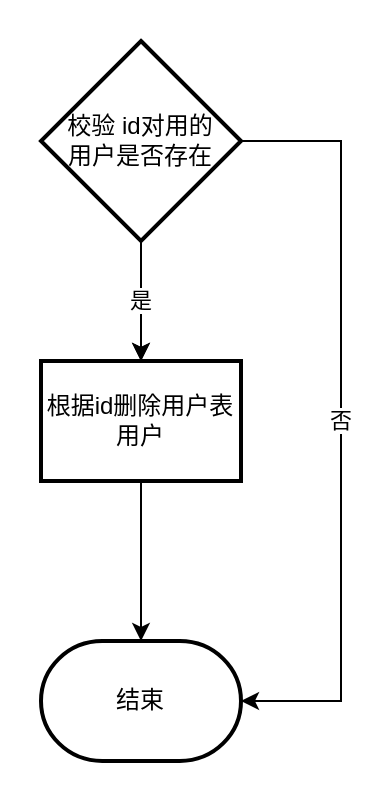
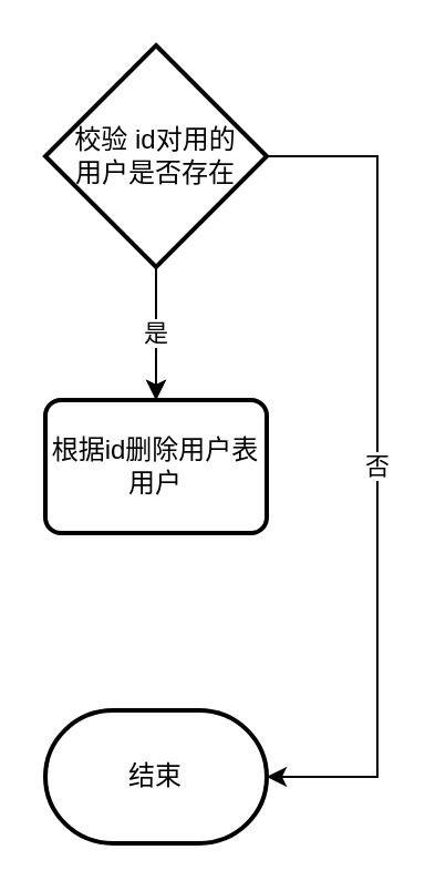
- <mxCell id="7" value="根据id删除用户表用户" style="whiteSpace=wrap;html=1;absoluteArcSize=1;arcSize=14;strokeWidth=2;rounded=0;" vertex="1" parent="1"><mxGeometry x="20" y="180" width="100" height="60" as="geometry" /></mxCell>
+ <mxCell id="7" value="根据id删除用户表用户" style="rounded=1;whiteSpace=wrap;html=1;absoluteArcSize=1;arcSize=14;strokeWidth=2;" vertex="1" parent="1"><mxGeometry x="20" y="180" width="100" height="60" as="geometry" /></mxCell>
- <mxCell id="6" value="" style="edgeStyle=orthogonalEdgeStyle;rounded=0;orthogonalLoop=1;jettySize=auto;html=1;" edge="1" parent="1" source="7" target="8"><mxGeometry relative="1" as="geometry" /></mxCell>
